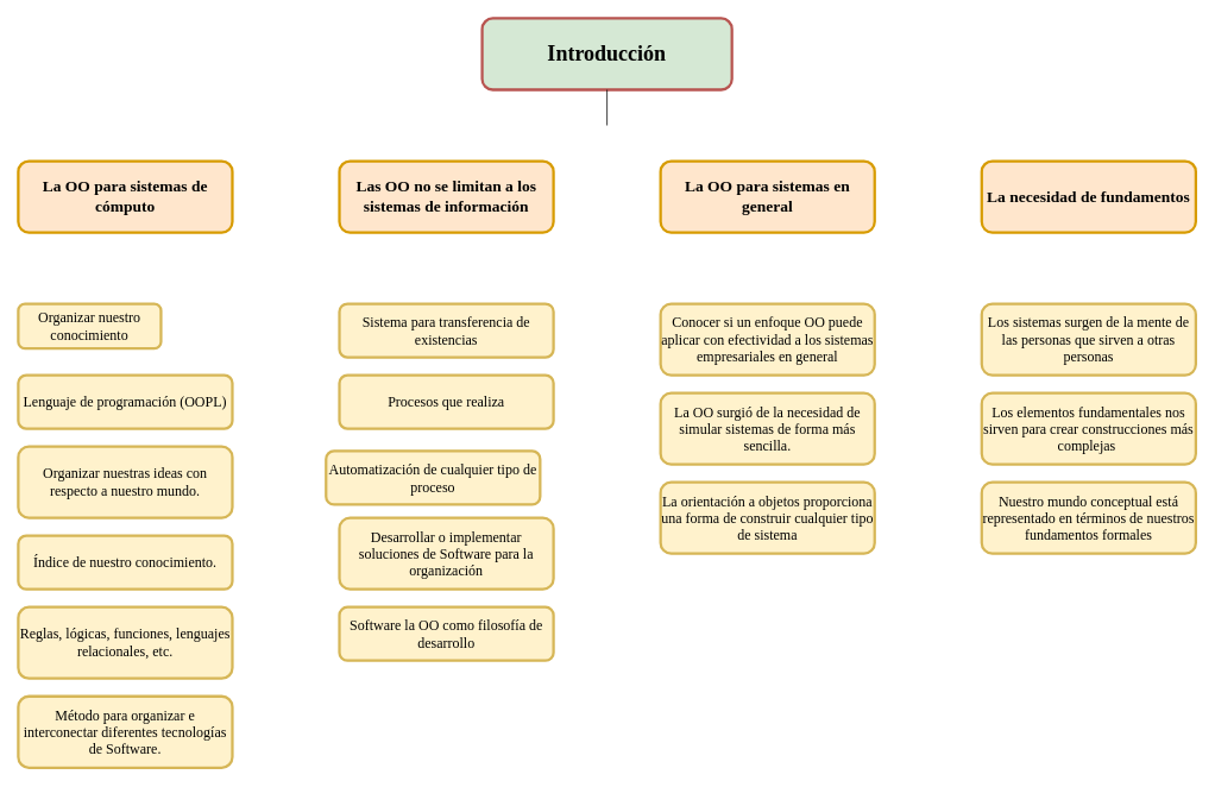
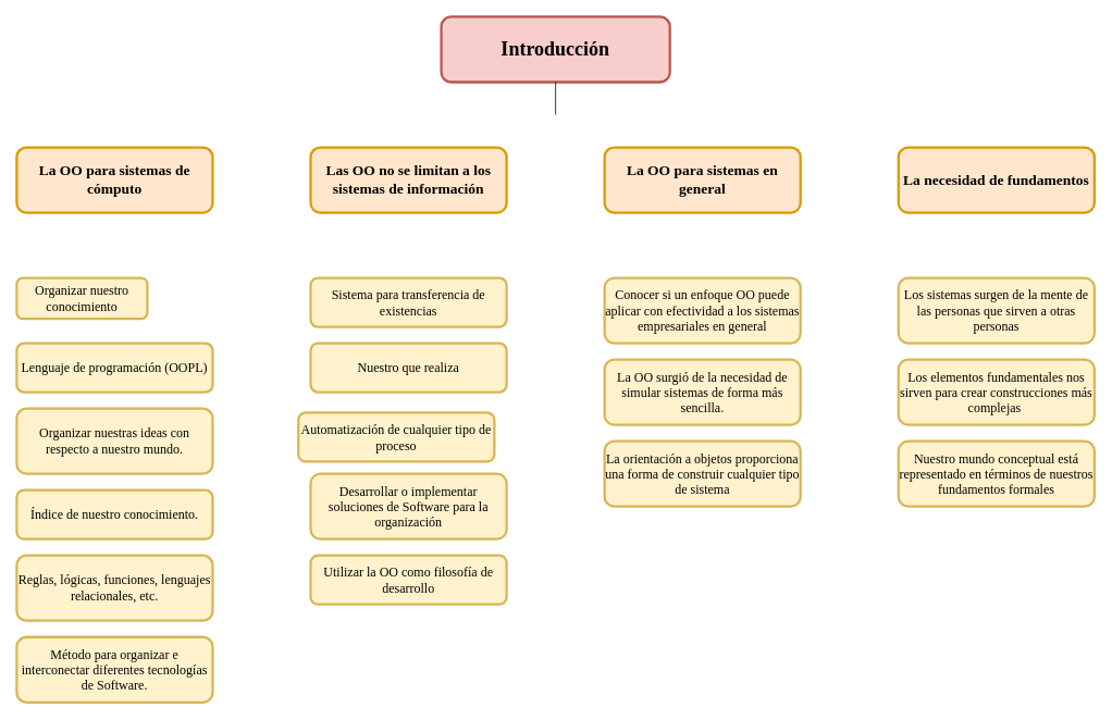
- <mxCell id="23" value="&lt;h2&gt;Introducción&lt;/h2&gt;" style="rounded=1;whiteSpace=wrap;html=1;shadow=0;glass=0;sketch=0;strokeWidth=3;fillColor=#d5e8d4;fontFamily=Times New Roman;fontSize=16;strokeColor=#b85450;" vertex="1" parent="1"><mxGeometry x="540" y="20" width="280" height="80" as="geometry" /></mxCell>
+ <mxCell id="23" value="&lt;h2&gt;Introducción&lt;/h2&gt;" style="rounded=1;whiteSpace=wrap;html=1;shadow=0;glass=0;sketch=0;strokeWidth=3;fillColor=#f8cecc;fontFamily=Times New Roman;fontSize=16;strokeColor=#b85450;" vertex="1" parent="1"><mxGeometry x="540" y="20" width="280" height="80" as="geometry" /></mxCell>
- <mxCell id="11" value="Procesos que realiza" style="rounded=1;whiteSpace=wrap;html=1;shadow=0;glass=0;sketch=0;strokeWidth=3;fillColor=#fff2cc;strokeColor=#d6b656;fontSize=16;fontFamily=Times New Roman;" vertex="1" parent="1"><mxGeometry x="380" y="420" width="240" height="60" as="geometry" /></mxCell>
+ <mxCell id="11" value="Nuestro que realiza" style="rounded=1;whiteSpace=wrap;html=1;shadow=0;glass=0;sketch=0;strokeWidth=3;fillColor=#fff2cc;strokeColor=#d6b656;fontSize=16;fontFamily=Times New Roman;" vertex="1" parent="1"><mxGeometry x="380" y="420" width="240" height="60" as="geometry" /></mxCell>
- <mxCell id="14" value="Software la OO como filosofía de desarrollo" style="rounded=1;whiteSpace=wrap;html=1;shadow=0;glass=0;sketch=0;strokeWidth=3;fillColor=#fff2cc;strokeColor=#d6b656;fontSize=16;fontFamily=Times New Roman;" vertex="1" parent="1"><mxGeometry x="380" y="680" width="240" height="60" as="geometry" /></mxCell>
+ <mxCell id="14" value="Utilizar la OO como filosofía de desarrollo" style="rounded=1;whiteSpace=wrap;html=1;shadow=0;glass=0;sketch=0;strokeWidth=3;fillColor=#fff2cc;strokeColor=#d6b656;fontSize=16;fontFamily=Times New Roman;" vertex="1" parent="1"><mxGeometry x="380" y="680" width="240" height="60" as="geometry" /></mxCell>
